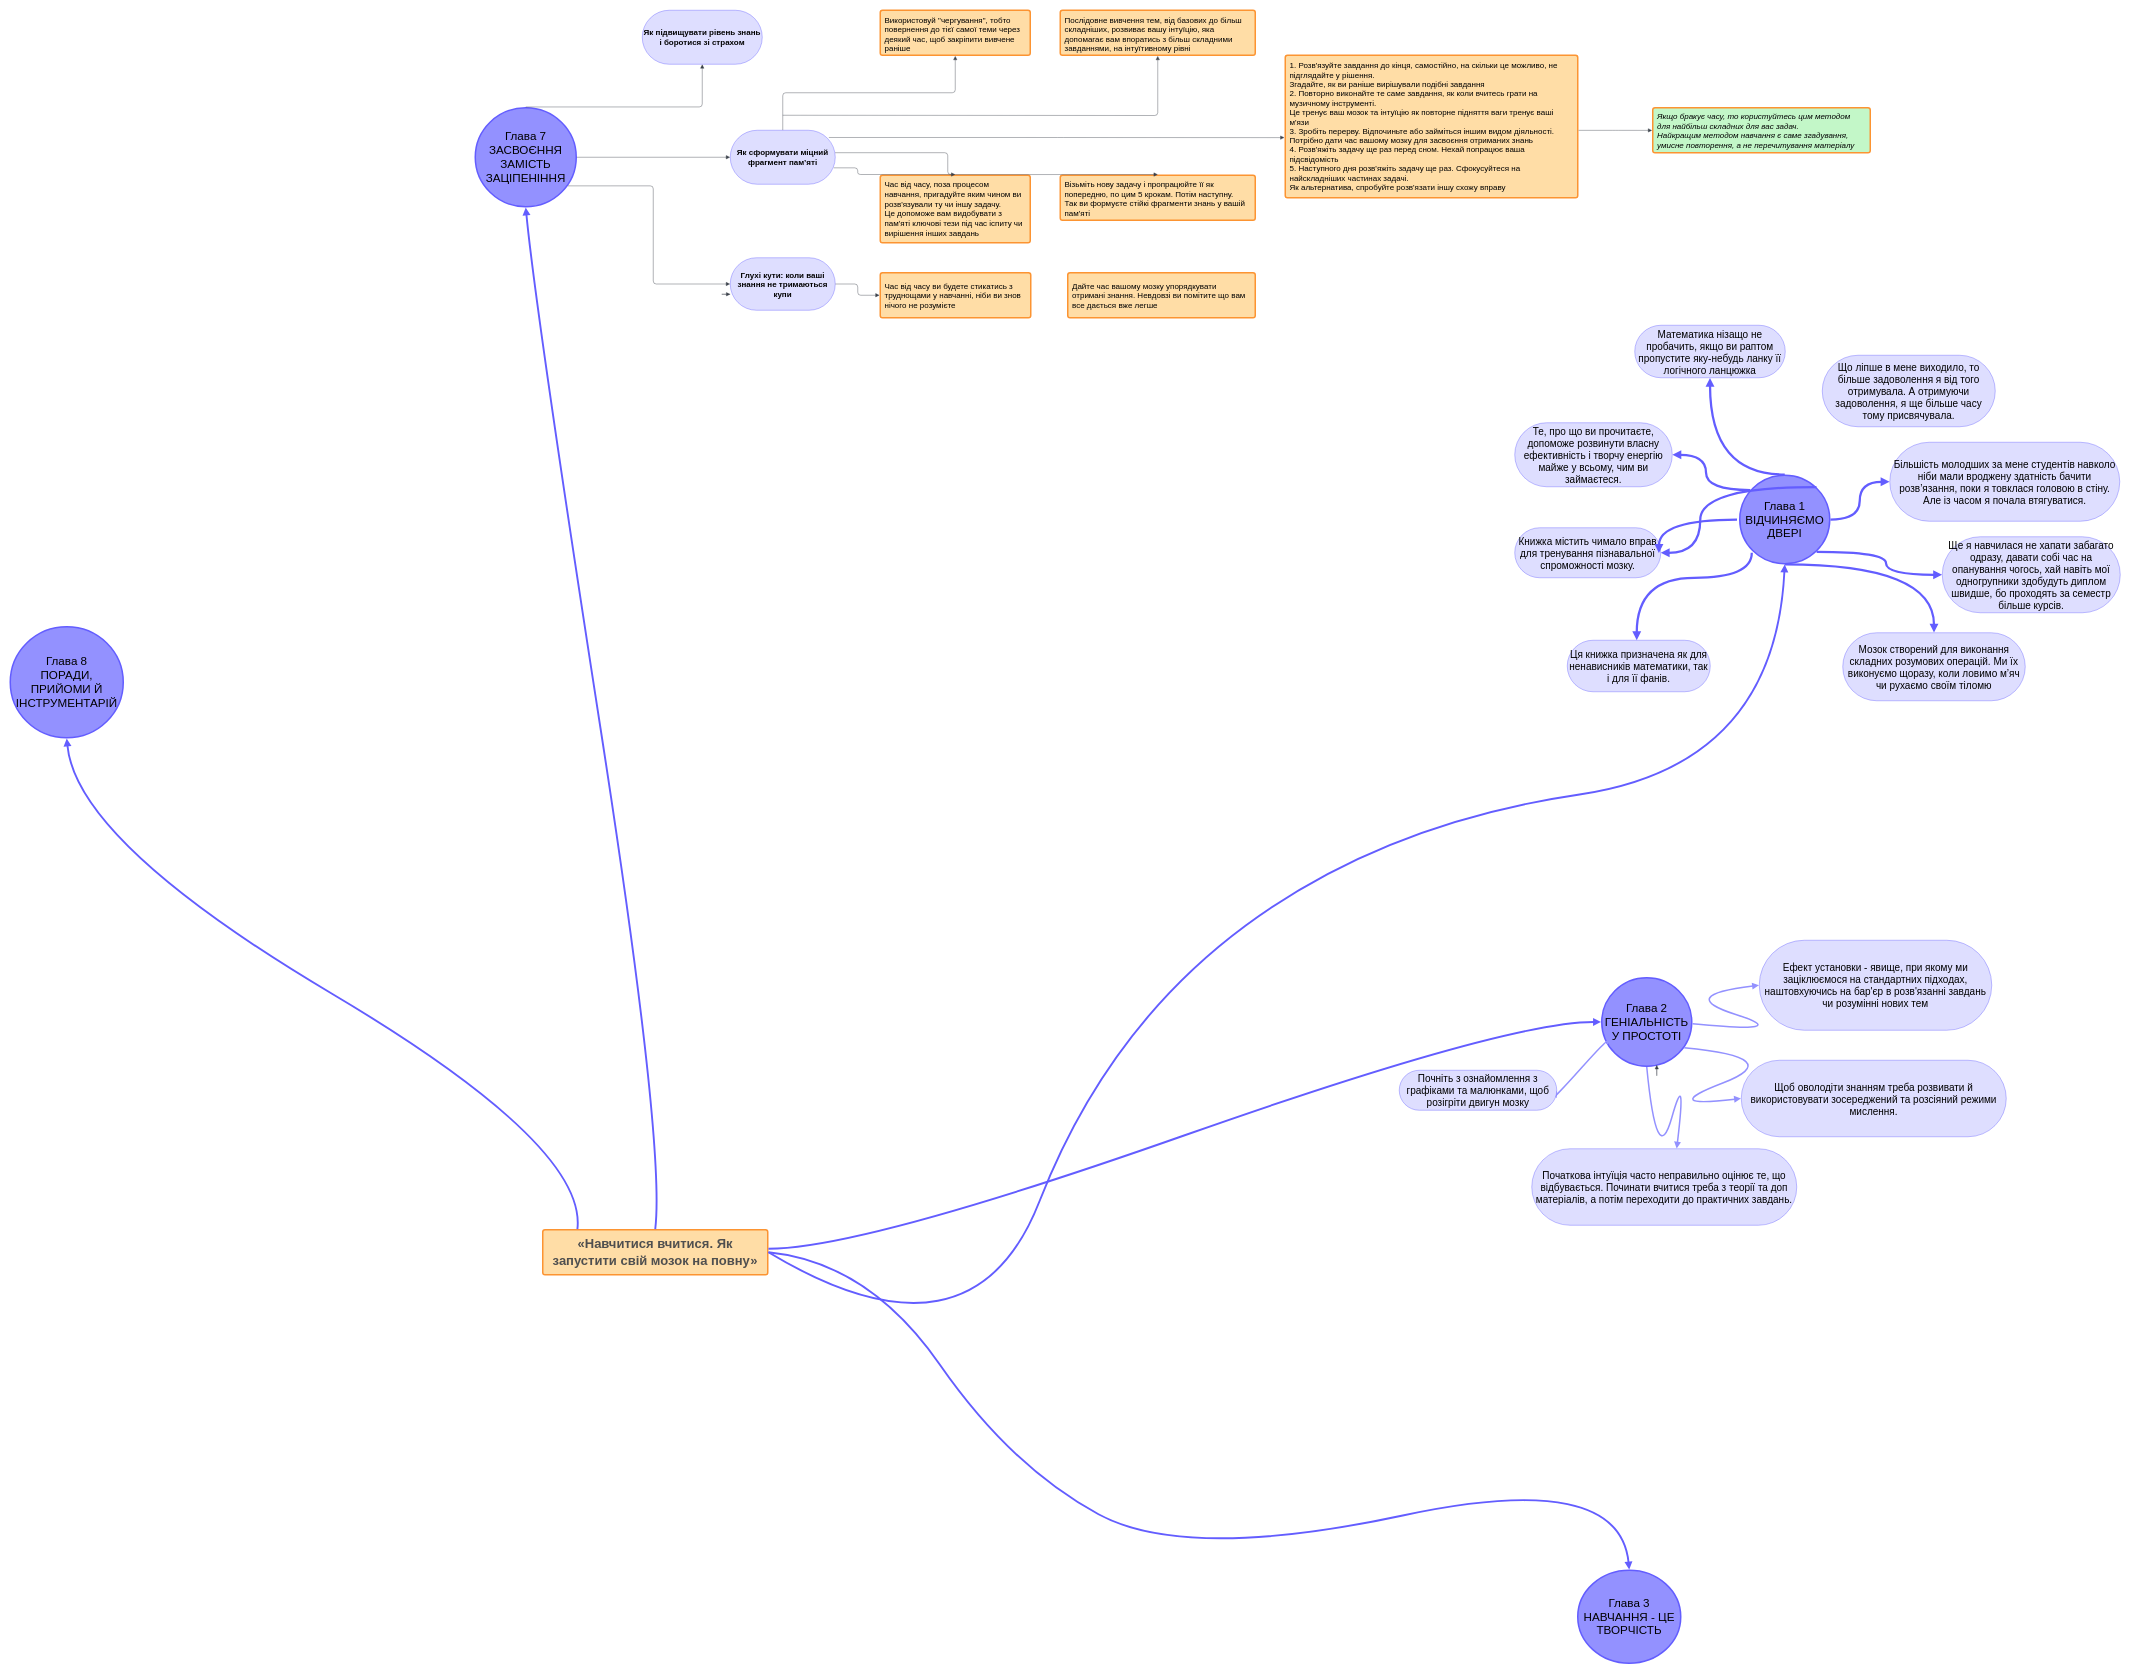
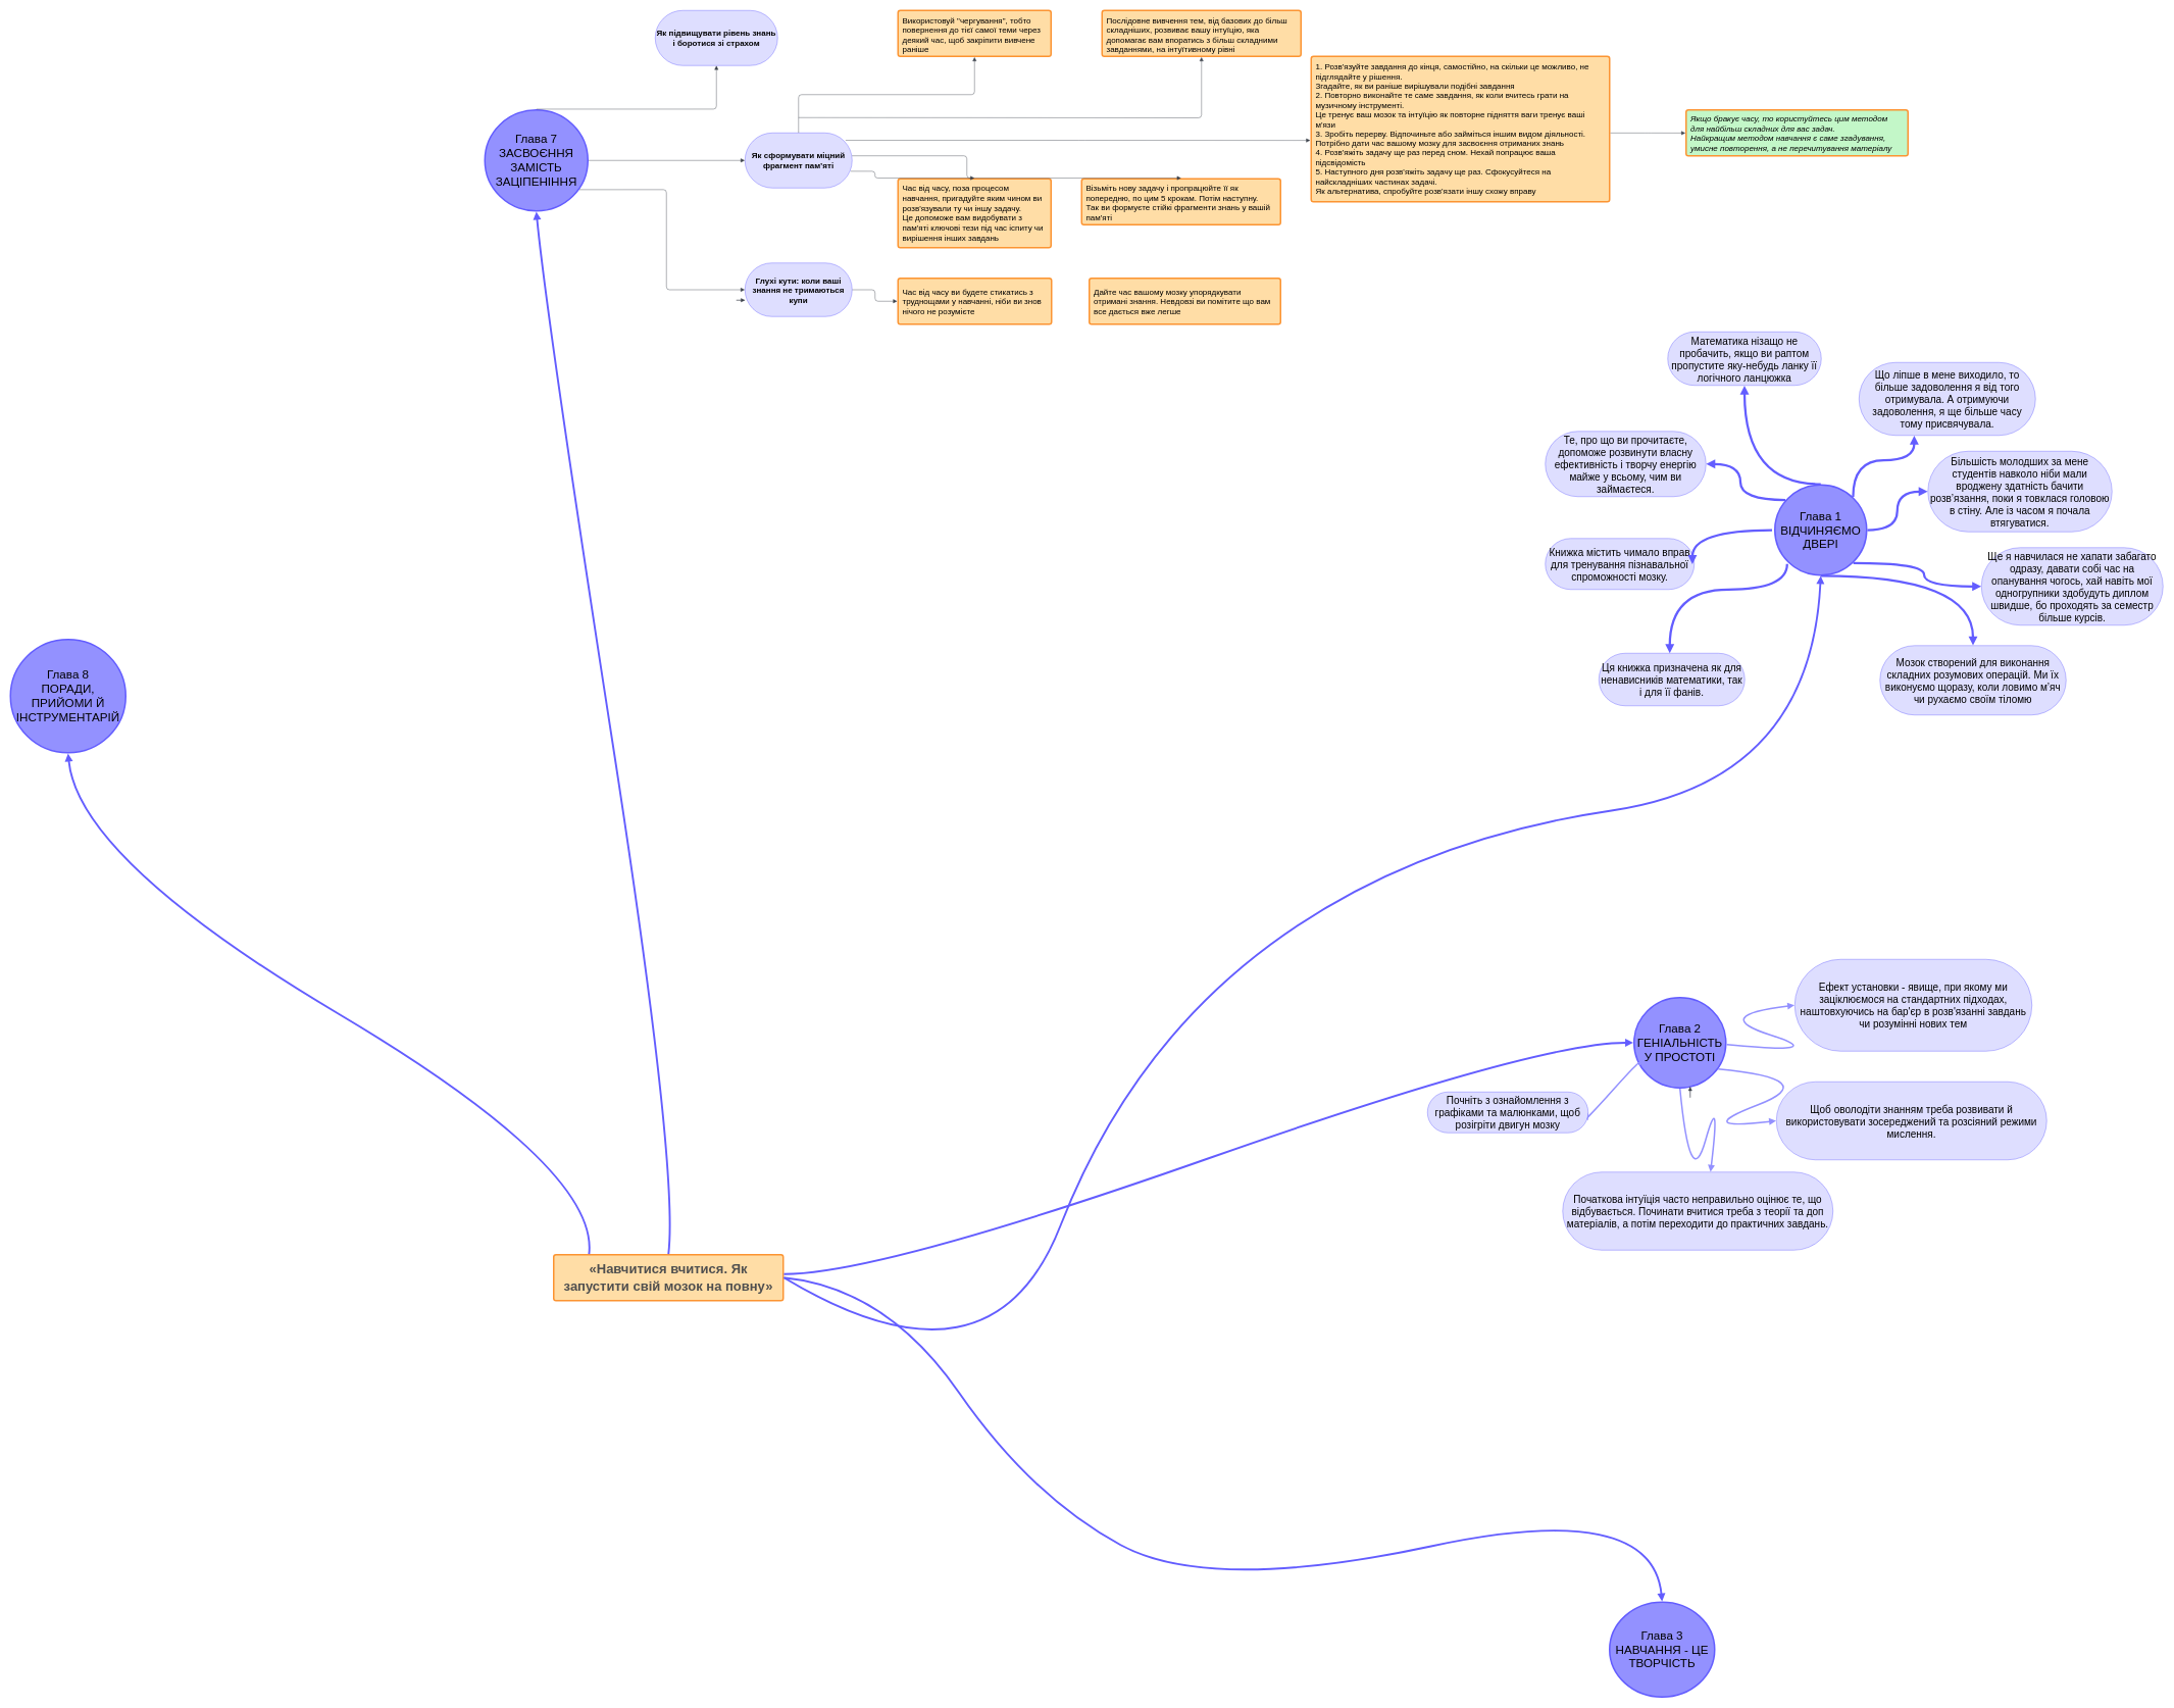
- <mxCell id="34" value="Послідовне вивчення тем, від базових до більш складніших, розвиває вашу інтуїцію, яка допомагає вам впоратись з більш складними завданнями, на інтуїтивному рівні" style="html=1;overflow=block;blockSpacing=1;whiteSpace=wrap;fontSize=16;fontColor=default;align=left;spacing=9;strokeColor=#fc9432;strokeOpacity=100;fillOpacity=100;rounded=1;absoluteArcSize=1;arcSize=9;fillColor=#ffdda6;strokeWidth=3;" vertex="1" parent="1"><mxGeometry x="2120" y="20" width="390" height="90" as="geometry" /></mxCell>
+ <mxCell id="34" value="Послідовне вивчення тем, від базових до більш складніших, розвиває вашу інтуїцію, яка допомагає вам впоратись з більш складними завданнями, на інтуїтивному рівні" style="html=1;overflow=block;blockSpacing=1;whiteSpace=wrap;fontSize=16;fontColor=default;align=left;spacing=9;strokeColor=#fc9432;strokeOpacity=100;fillOpacity=100;rounded=1;absoluteArcSize=1;arcSize=9;fillColor=#ffdda6;strokeWidth=3;" vertex="1" parent="1"><mxGeometry x="2160" y="20" width="390" height="90" as="geometry" /></mxCell>
- <mxCell id="6" value="Більшість молодших за мене студентів навколо ніби мали вроджену здатність бачити розв’язання, поки я товклася головою в стіну. Але із часом я почала втягуватися." style="html=1;overflow=block;blockSpacing=1;whiteSpace=wrap;rounded=1;arcSize=50;fontSize=20;fontColor=default;spacing=3.8;strokeColor=#635dff;strokeOpacity=100;fillOpacity=100;fillColor=#dedeff;strokeWidth=0.8;" vertex="1" parent="1"><mxGeometry x="3779" y="884" width="460" height="158" as="geometry" /></mxCell>
+ <mxCell id="6" value="Більшість молодших за мене студентів навколо ніби мали вроджену здатність бачити розв’язання, поки я товклася головою в стіну. Але із часом я почала втягуватися." style="html=1;overflow=block;blockSpacing=1;whiteSpace=wrap;rounded=1;arcSize=50;fontSize=20;fontColor=default;spacing=3.8;strokeColor=#635dff;strokeOpacity=100;fillOpacity=100;fillColor=#dedeff;strokeWidth=0.8;" vertex="1" parent="1"><mxGeometry x="3779" y="884" width="361" height="158" as="geometry" /></mxCell>
- <mxCell id="52" value="" style="html=1;jettySize=18;whiteSpace=wrap;overflow=block;blockSpacing=1;fontSize=13;strokeColor=#635dff;strokeOpacity=100;strokeWidth=4.5;rounded=1;arcSize=12;edgeStyle=orthogonalEdgeStyle;startArrow=none;endArrow=block;endFill=1;exitX=0.852;exitY=0.133;exitPerimeter=0;curved=1;" edge="1" parent="1" source="3" target="10"><mxGeometry width="100" height="100" relative="1" as="geometry" /></mxCell>
+ <mxCell id="52" value="" style="html=1;jettySize=18;whiteSpace=wrap;overflow=block;blockSpacing=1;fontSize=13;strokeColor=#635dff;strokeOpacity=100;strokeWidth=4.5;rounded=1;arcSize=12;edgeStyle=orthogonalEdgeStyle;startArrow=none;endArrow=block;endFill=1;exitX=0.852;exitY=0.133;exitPerimeter=0;entryX=0.313;entryY=1.003;entryPerimeter=0;curved=1;" edge="1" parent="1" source="3" target="5"><mxGeometry width="100" height="100" relative="1" as="geometry" /></mxCell>
